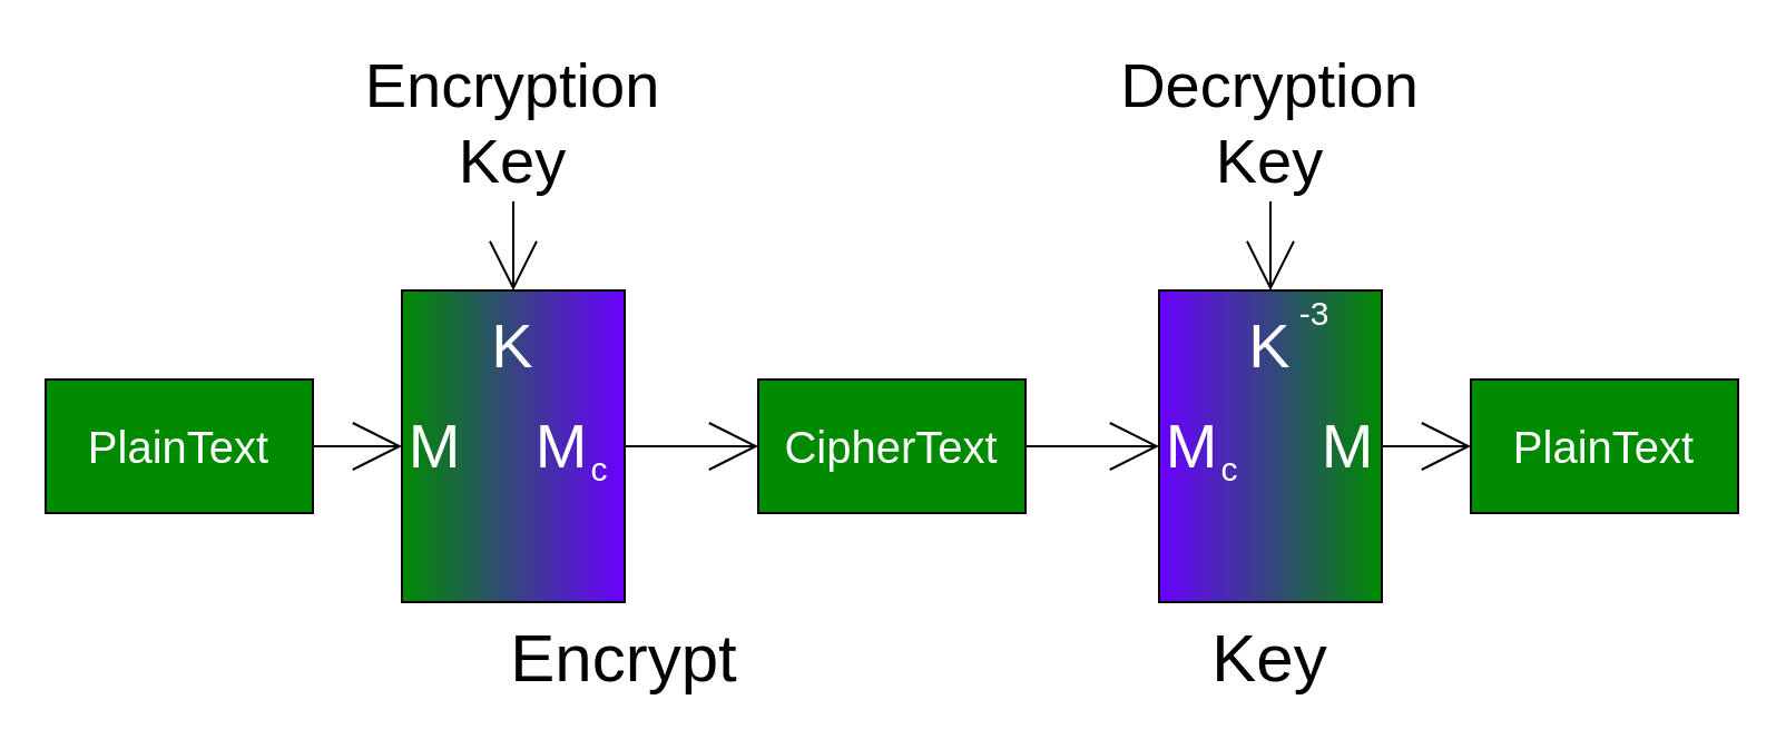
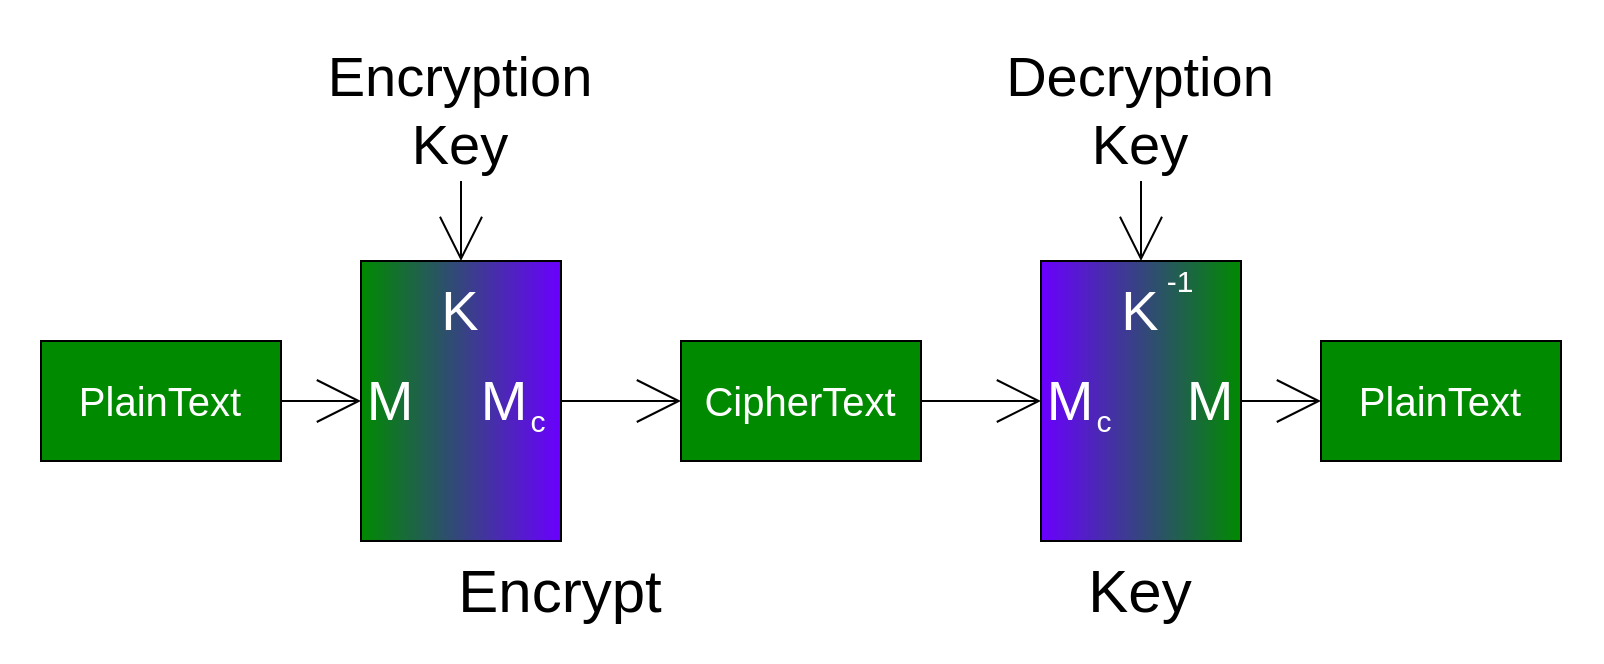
- <mxCell id="17" value="-3" style="text;html=1;strokeColor=none;fillColor=none;align=center;verticalAlign=middle;whiteSpace=wrap;rounded=0;fontSize=15;fontColor=#FFFFFF;" vertex="1" parent="1"><mxGeometry x="560" y="120" width="60" height="40" as="geometry" /></mxCell>
+ <mxCell id="17" value="-1" style="text;html=1;strokeColor=none;fillColor=none;align=center;verticalAlign=middle;whiteSpace=wrap;rounded=0;fontSize=15;fontColor=#FFFFFF;" vertex="1" parent="1"><mxGeometry x="560" y="120" width="60" height="40" as="geometry" /></mxCell>
